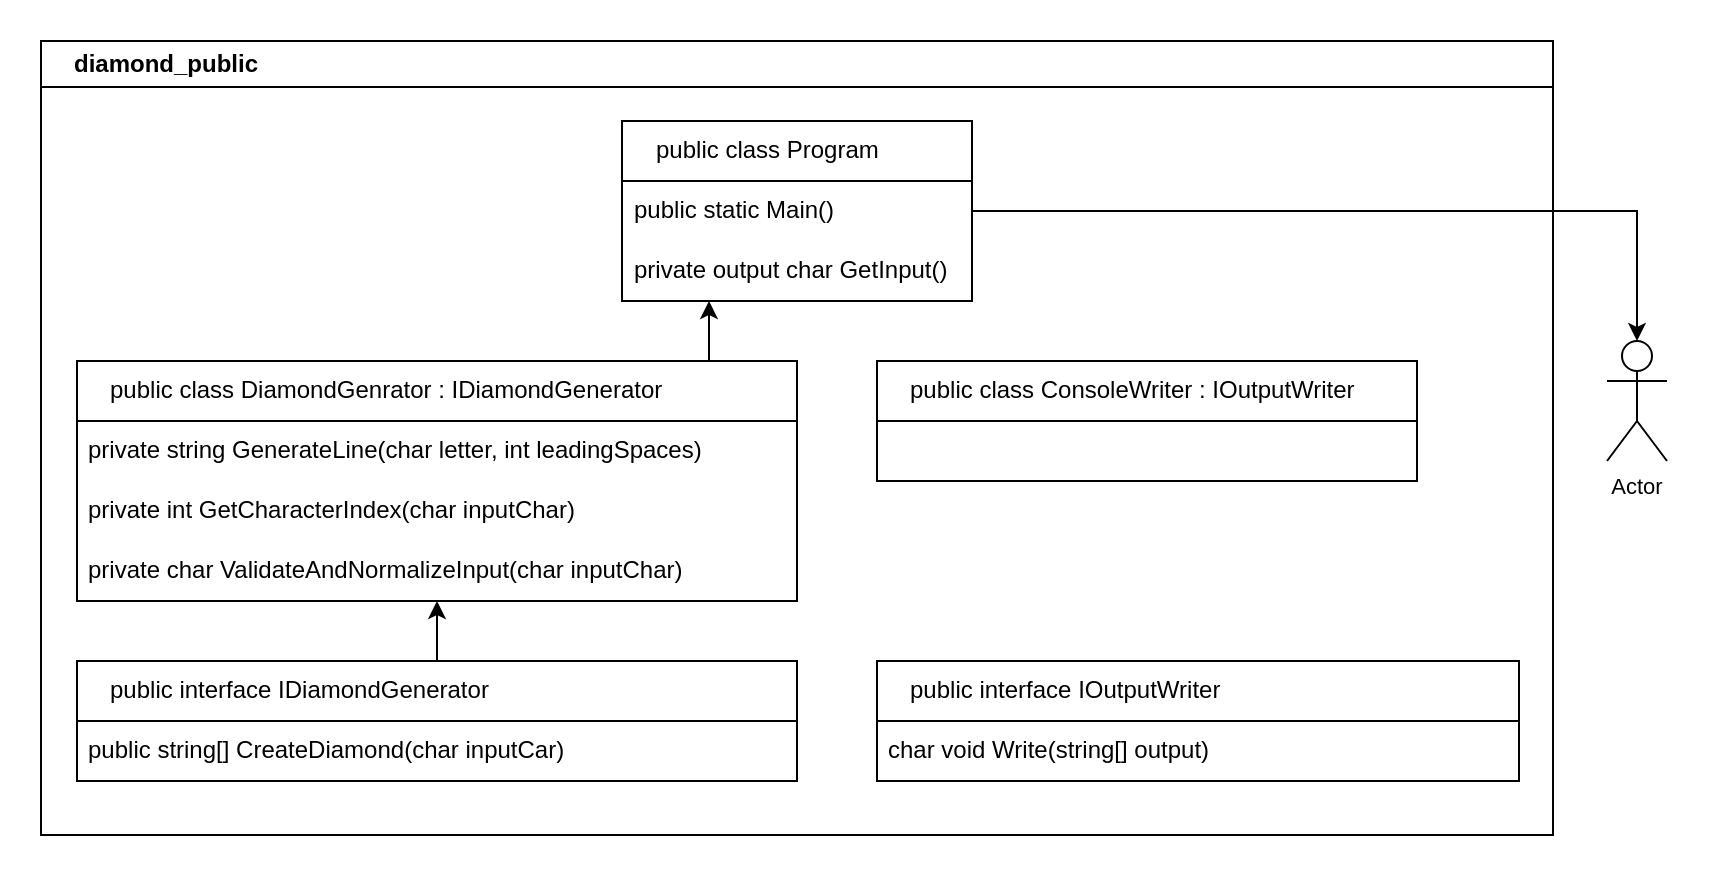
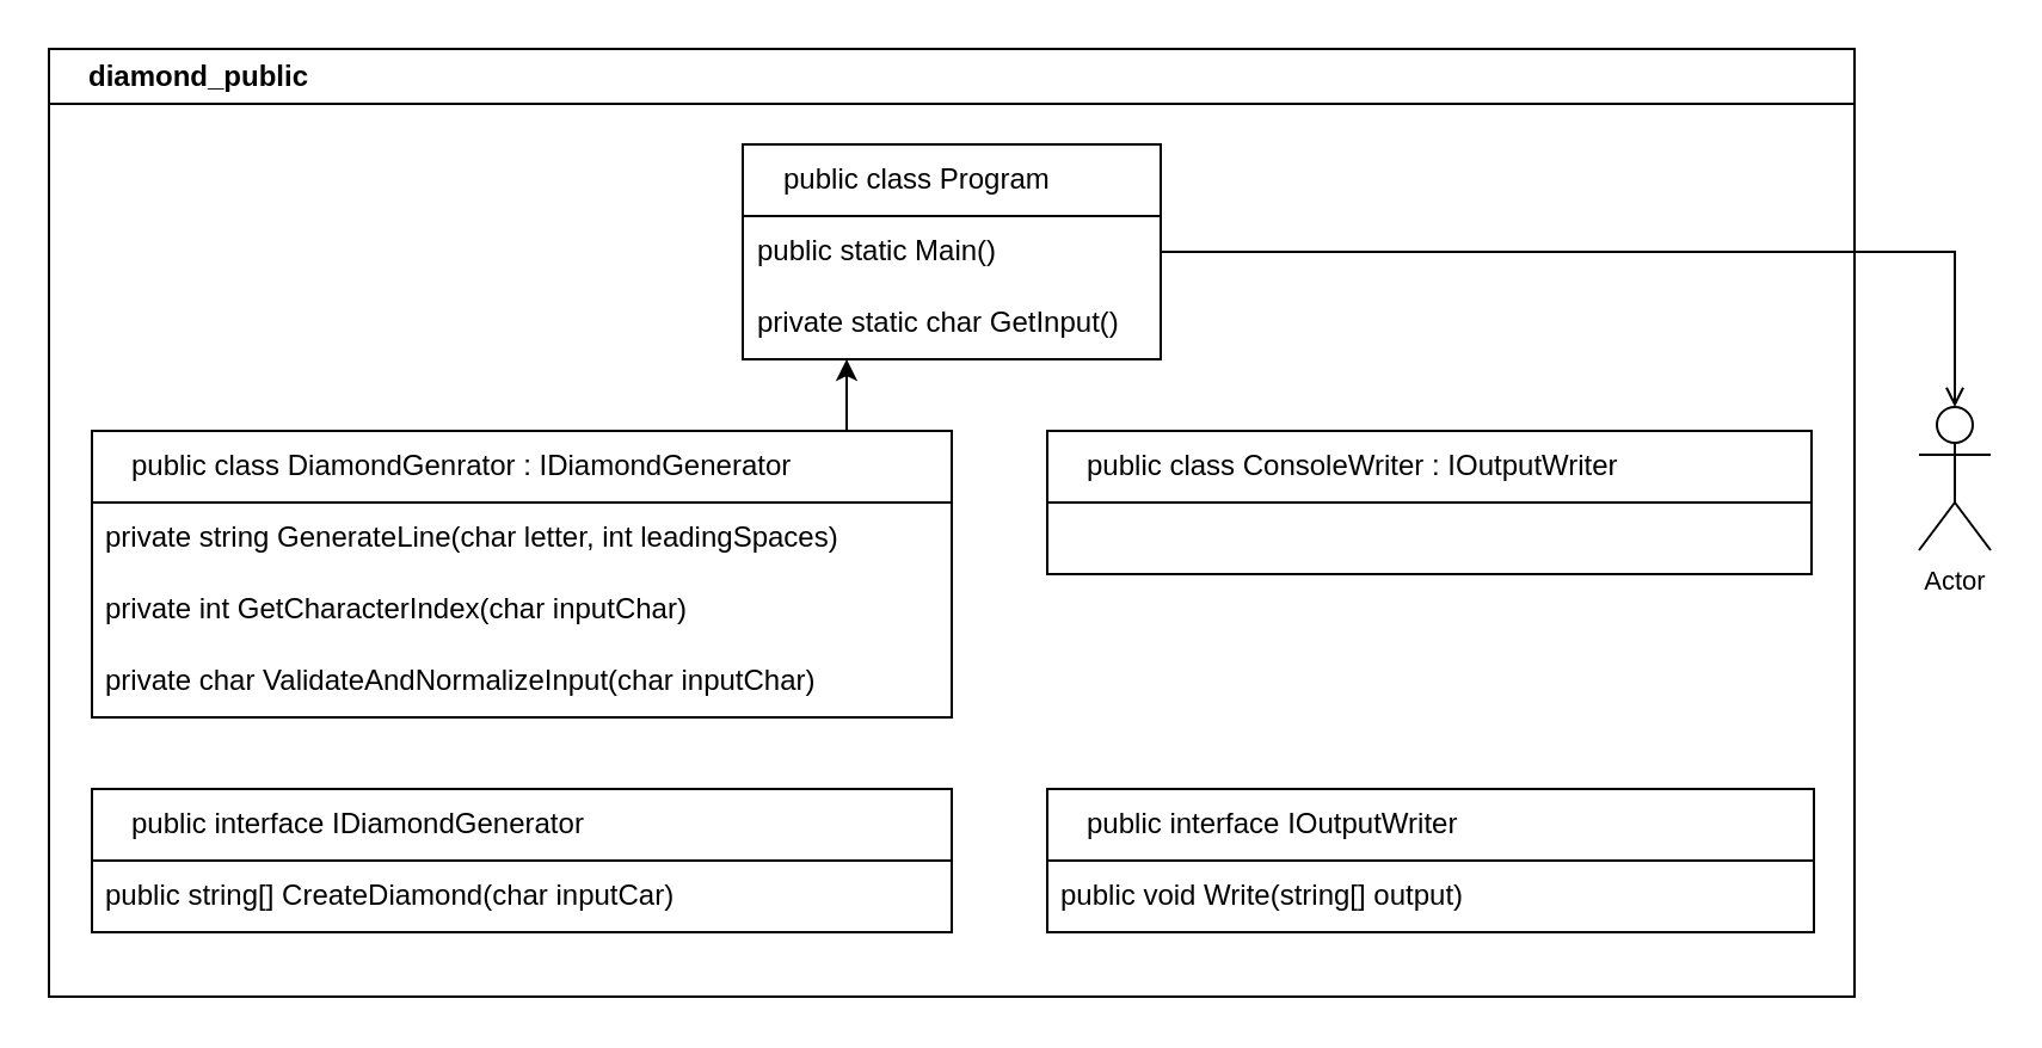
- <mxCell id="6" value="private output char GetInput()" style="text;strokeColor=none;fillColor=none;align=left;verticalAlign=middle;spacingLeft=4;spacingRight=4;overflow=hidden;points=[[0,0.5],[1,0.5]];portConstraint=eastwest;rotatable=0;whiteSpace=wrap;html=1;" parent="4" vertex="1"><mxGeometry y="60" width="175" height="30" as="geometry" /></mxCell>
+ <mxCell id="6" value="private static char GetInput()" style="text;strokeColor=none;fillColor=none;align=left;verticalAlign=middle;spacingLeft=4;spacingRight=4;overflow=hidden;points=[[0,0.5],[1,0.5]];portConstraint=eastwest;rotatable=0;whiteSpace=wrap;html=1;" parent="4" vertex="1"><mxGeometry y="60" width="175" height="30" as="geometry" /></mxCell>
- <mxCell id="18" style="edgeStyle=orthogonalEdgeStyle;rounded=0;orthogonalLoop=1;jettySize=auto;html=1;" edge="1" parent="1" source="4" target="17"><mxGeometry relative="1" as="geometry" /></mxCell>
+ <mxCell id="18" style="edgeStyle=orthogonalEdgeStyle;rounded=0;orthogonalLoop=1;jettySize=auto;html=1;endArrow=open;" edge="1" parent="1" source="4" target="17"><mxGeometry relative="1" as="geometry" /></mxCell>
- <mxCell id="3" value="public class ConsoleWriter : IOutputWriter" style="swimlane;fontStyle=0;childLayout=stackLayout;horizontal=1;startSize=30;horizontalStack=0;resizeParent=1;resizeParentMax=0;resizeLast=0;collapsible=1;marginBottom=0;whiteSpace=wrap;html=1;flipH=0;flipV=0;strokeColor=default;align=left;verticalAlign=middle;spacingLeft=15;fontFamily=Helvetica;fontSize=12;fontColor=default;fillColor=default;" parent="2" vertex="1"><mxGeometry x="418" y="160" width="270" height="60" as="geometry" /></mxCell>
+ <mxCell id="3" value="public class ConsoleWriter : IOutputWriter" style="swimlane;fontStyle=0;childLayout=stackLayout;horizontal=1;startSize=30;horizontalStack=0;resizeParent=1;resizeParentMax=0;resizeLast=0;collapsible=1;marginBottom=0;whiteSpace=wrap;html=1;flipH=0;flipV=0;strokeColor=default;align=left;verticalAlign=middle;spacingLeft=15;fontFamily=Helvetica;fontSize=12;fontColor=default;fillColor=default;" parent="2" vertex="1"><mxGeometry x="418" y="160" width="320" height="60" as="geometry" /></mxCell>
- <mxCell id="12" style="edgeStyle=orthogonalEdgeStyle;rounded=0;orthogonalLoop=1;jettySize=auto;html=1;" edge="1" parent="2" source="13" target="8"><mxGeometry relative="1" as="geometry" /></mxCell>
- <mxCell id="16" value="&lt;span class=&quot;hljs-keyword&quot;&gt;char void&lt;/span&gt; &lt;span class=&quot;hljs-title&quot;&gt;Write&lt;/span&gt;(&lt;span class=&quot;hljs-params&quot;&gt;&lt;span class=&quot;hljs-built_in&quot;&gt;string&lt;/span&gt;[] output&lt;/span&gt;)" style="text;strokeColor=none;fillColor=none;align=left;verticalAlign=middle;spacingLeft=4;spacingRight=4;overflow=hidden;points=[[0,0.5],[1,0.5]];portConstraint=eastwest;rotatable=0;whiteSpace=wrap;html=1;fontFamily=Helvetica;fontSize=12;fontColor=default;fontStyle=0;" parent="15" vertex="1"><mxGeometry y="30" width="321" height="30" as="geometry" /></mxCell>
+ <mxCell id="16" value="&lt;span class=&quot;hljs-keyword&quot;&gt;public void&lt;/span&gt; &lt;span class=&quot;hljs-title&quot;&gt;Write&lt;/span&gt;(&lt;span class=&quot;hljs-params&quot;&gt;&lt;span class=&quot;hljs-built_in&quot;&gt;string&lt;/span&gt;[] output&lt;/span&gt;)" style="text;strokeColor=none;fillColor=none;align=left;verticalAlign=middle;spacingLeft=4;spacingRight=4;overflow=hidden;points=[[0,0.5],[1,0.5]];portConstraint=eastwest;rotatable=0;whiteSpace=wrap;html=1;fontFamily=Helvetica;fontSize=12;fontColor=default;fontStyle=0;" parent="15" vertex="1"><mxGeometry y="30" width="321" height="30" as="geometry" /></mxCell>
